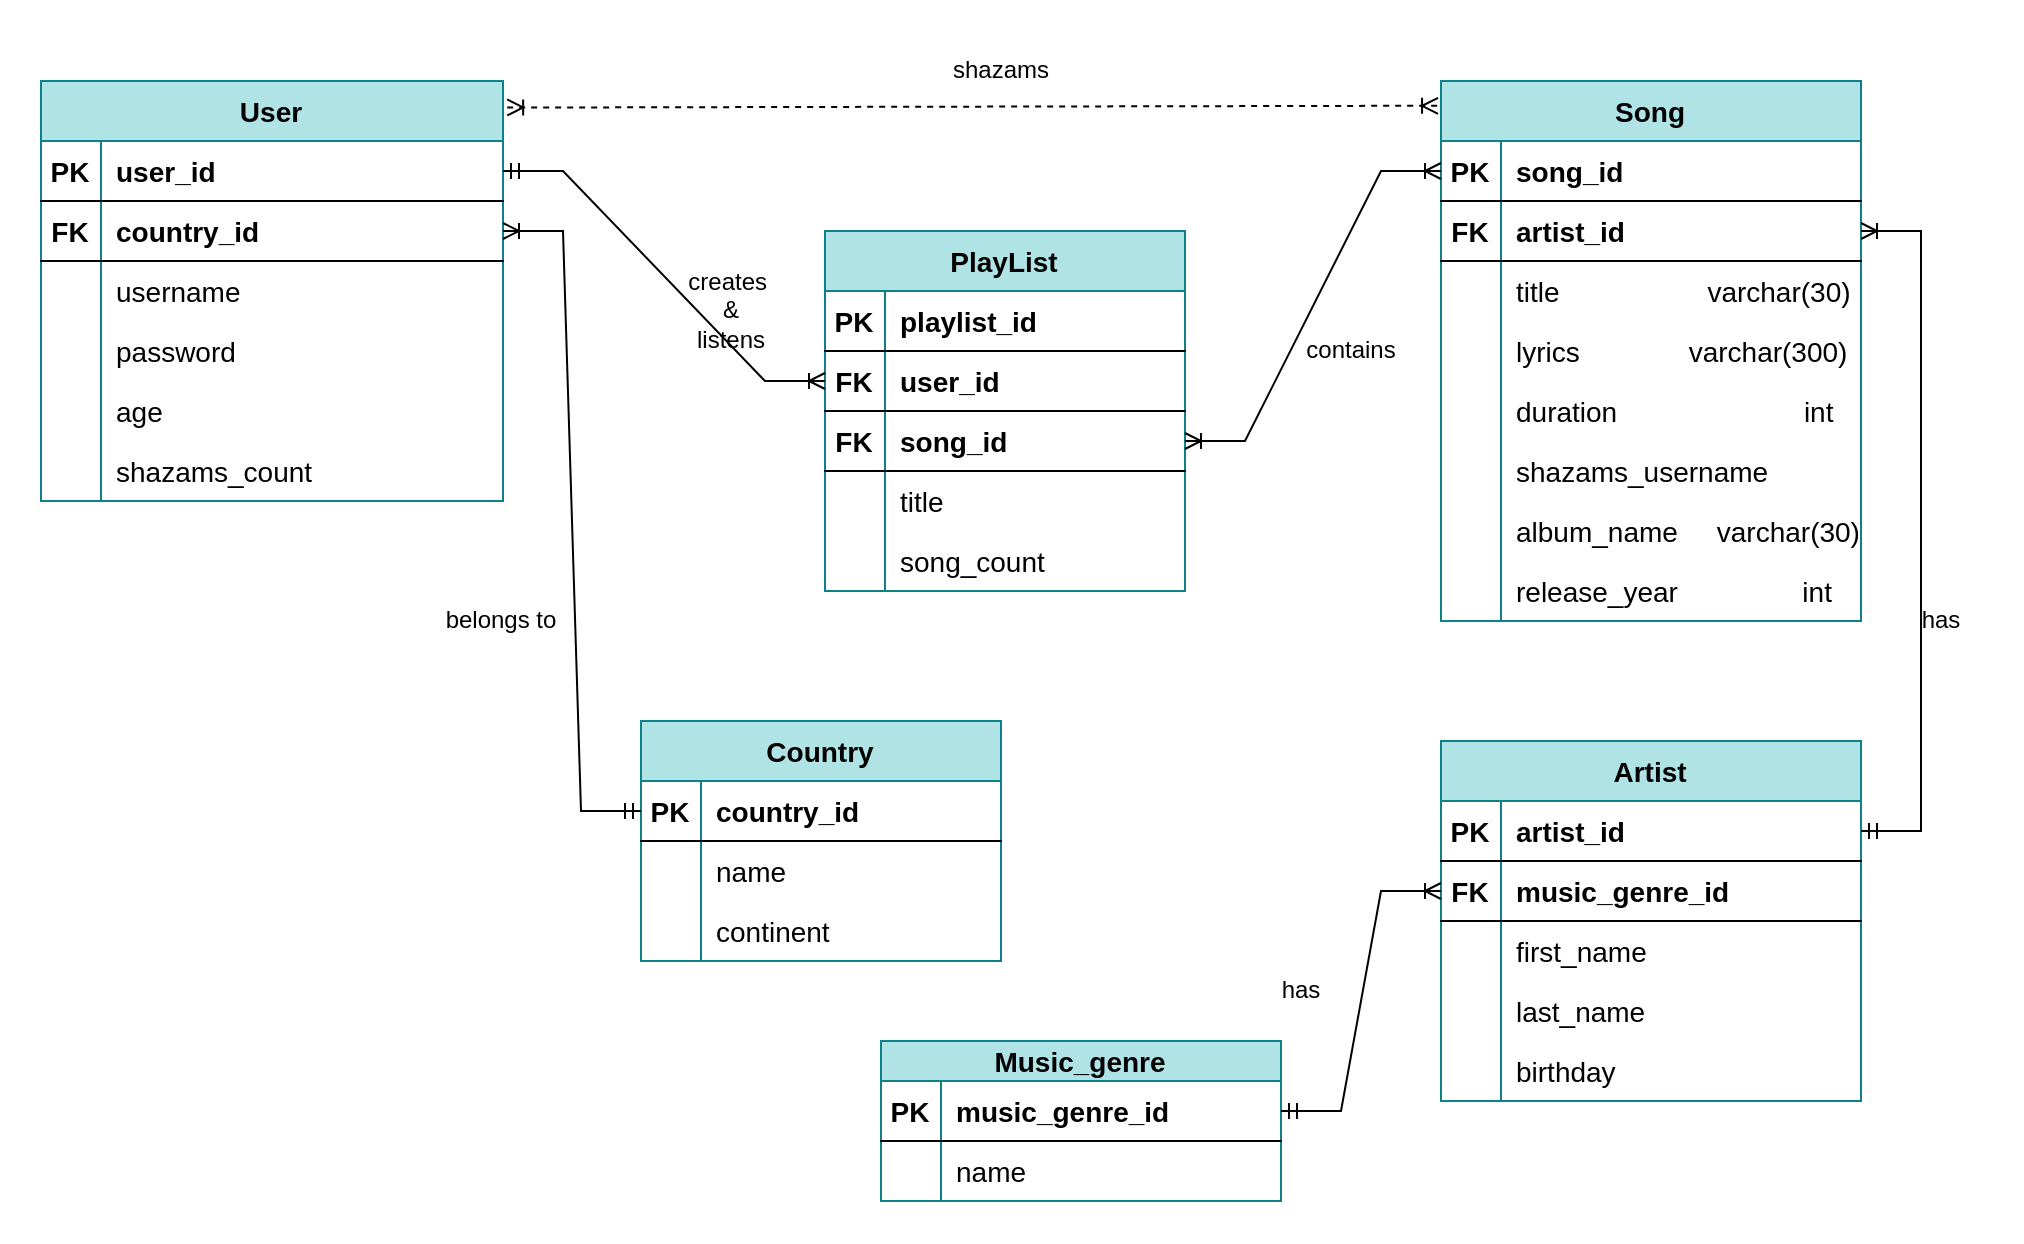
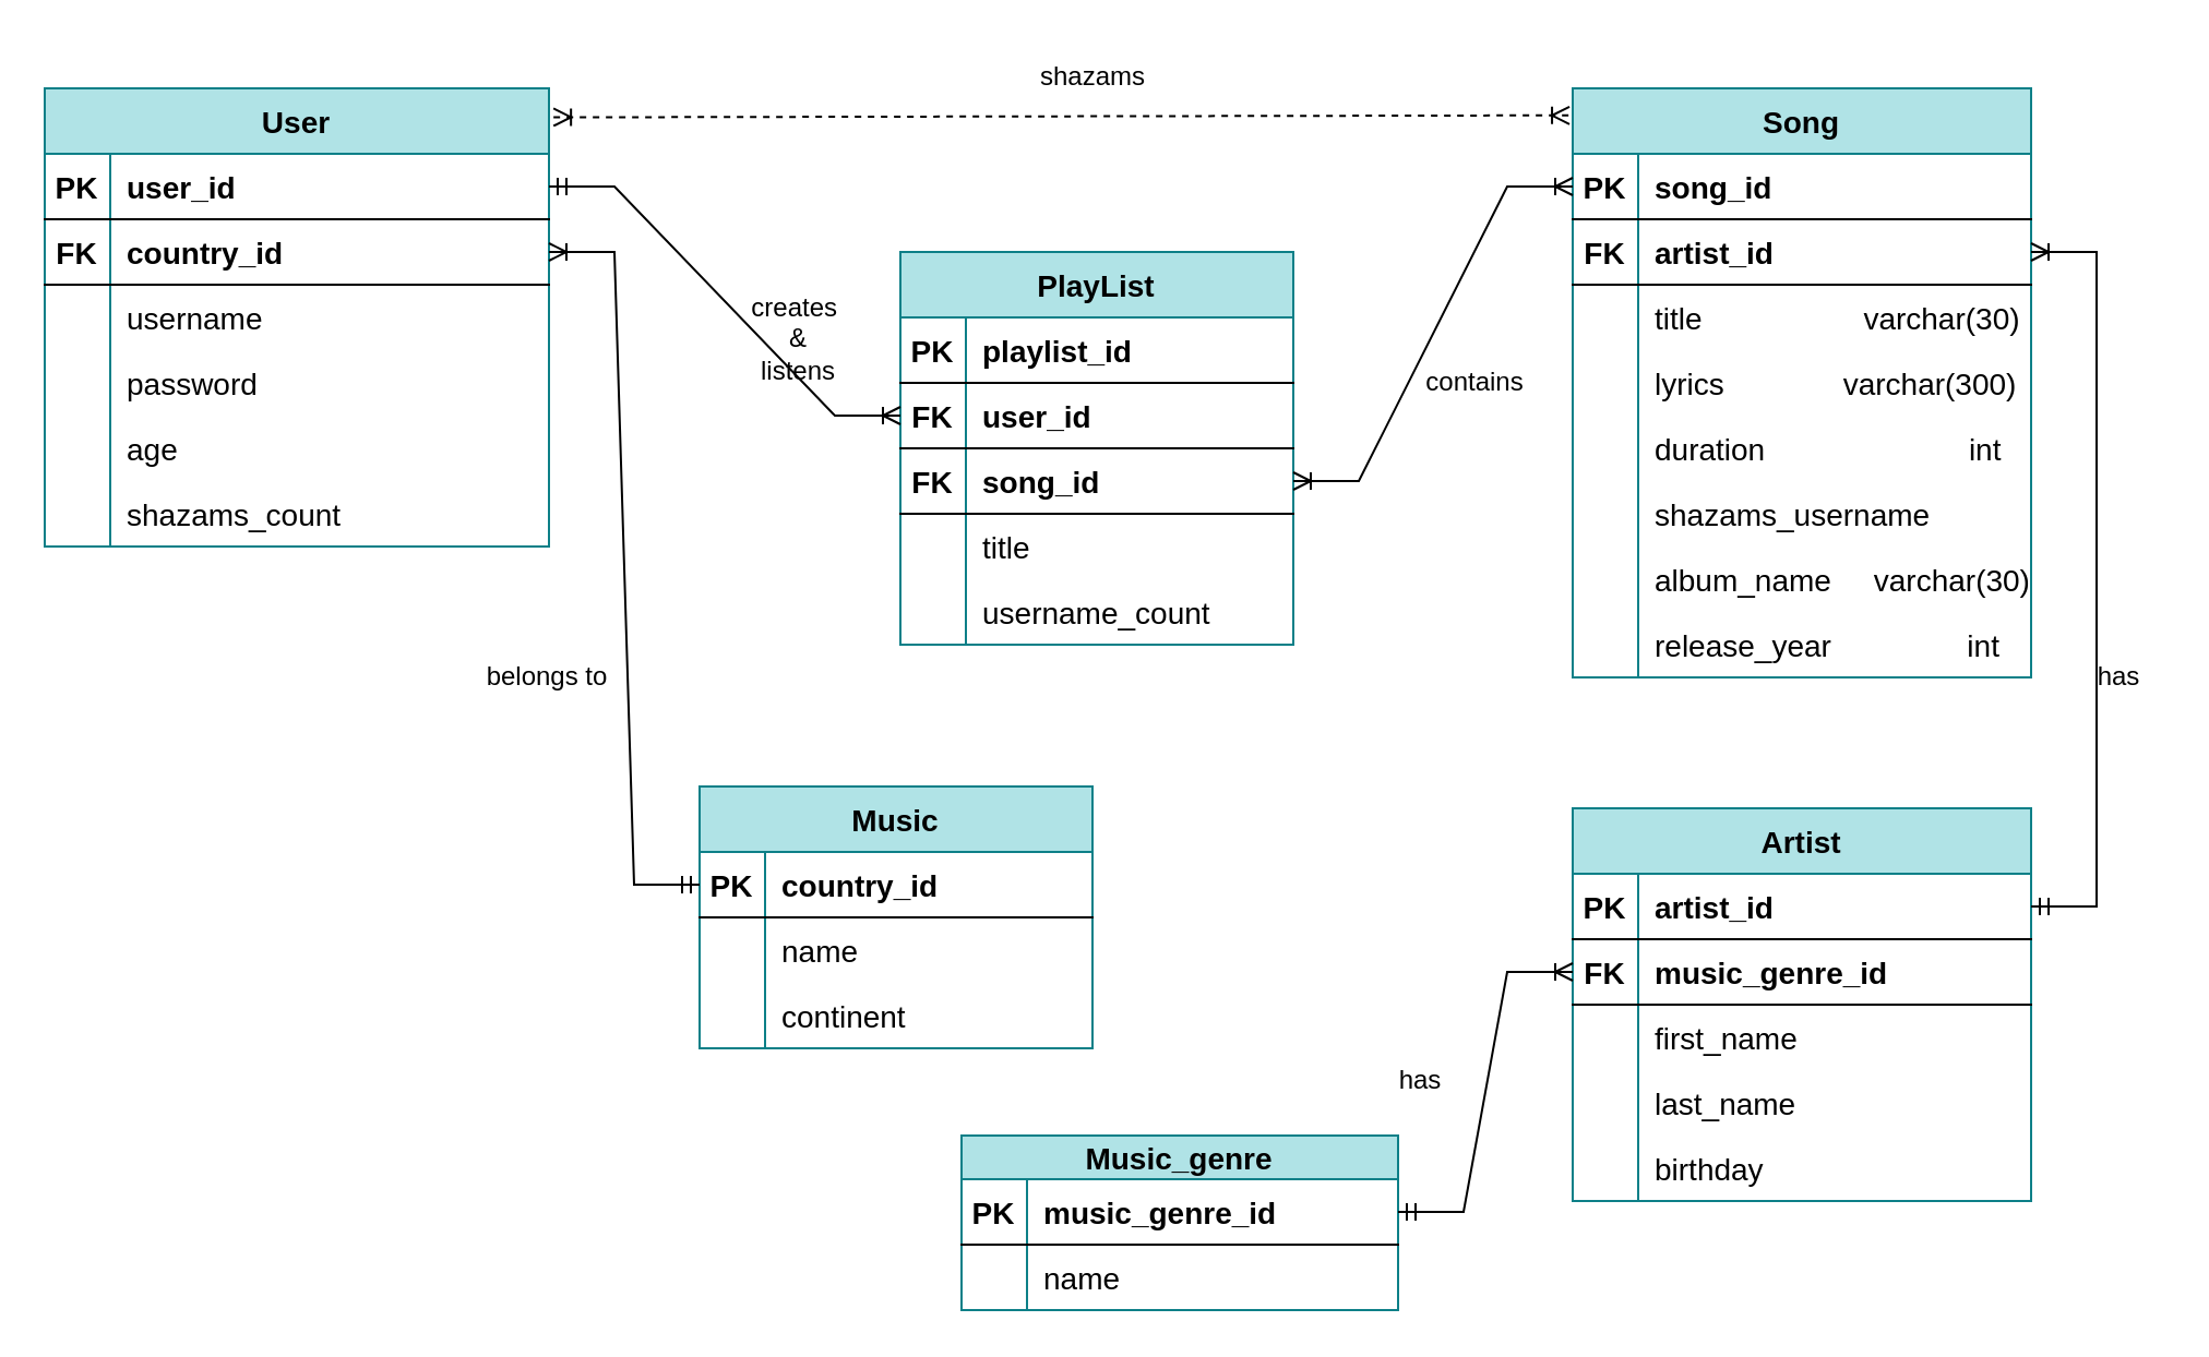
- <mxCell id="94" value="song_count             " style="shape=partialRectangle;connectable=0;fillColor=none;top=0;left=0;bottom=0;right=0;align=left;spacingLeft=6;overflow=hidden;fontSize=14;" parent="92" vertex="1"><mxGeometry x="30" width="150" height="30" as="geometry"><mxRectangle width="150" height="30" as="alternateBounds" /></mxGeometry></mxCell>
+ <mxCell id="94" value="username_count             " style="shape=partialRectangle;connectable=0;fillColor=none;top=0;left=0;bottom=0;right=0;align=left;spacingLeft=6;overflow=hidden;fontSize=14;" parent="92" vertex="1"><mxGeometry x="30" width="150" height="30" as="geometry"><mxRectangle width="150" height="30" as="alternateBounds" /></mxGeometry></mxCell>
- <mxCell id="69" value="Country" style="shape=table;startSize=30;container=1;collapsible=1;childLayout=tableLayout;fixedRows=1;rowLines=0;fontStyle=1;align=center;resizeLast=1;fontSize=14;fillColor=#b0e3e6;strokeColor=#0e8088;" parent="1" vertex="1"><mxGeometry x="320" y="360" width="180" height="120" as="geometry" /></mxCell>
+ <mxCell id="69" value="Music" style="shape=table;startSize=30;container=1;collapsible=1;childLayout=tableLayout;fixedRows=1;rowLines=0;fontStyle=1;align=center;resizeLast=1;fontSize=14;fillColor=#b0e3e6;strokeColor=#0e8088;" parent="1" vertex="1"><mxGeometry x="320" y="360" width="180" height="120" as="geometry" /></mxCell>
